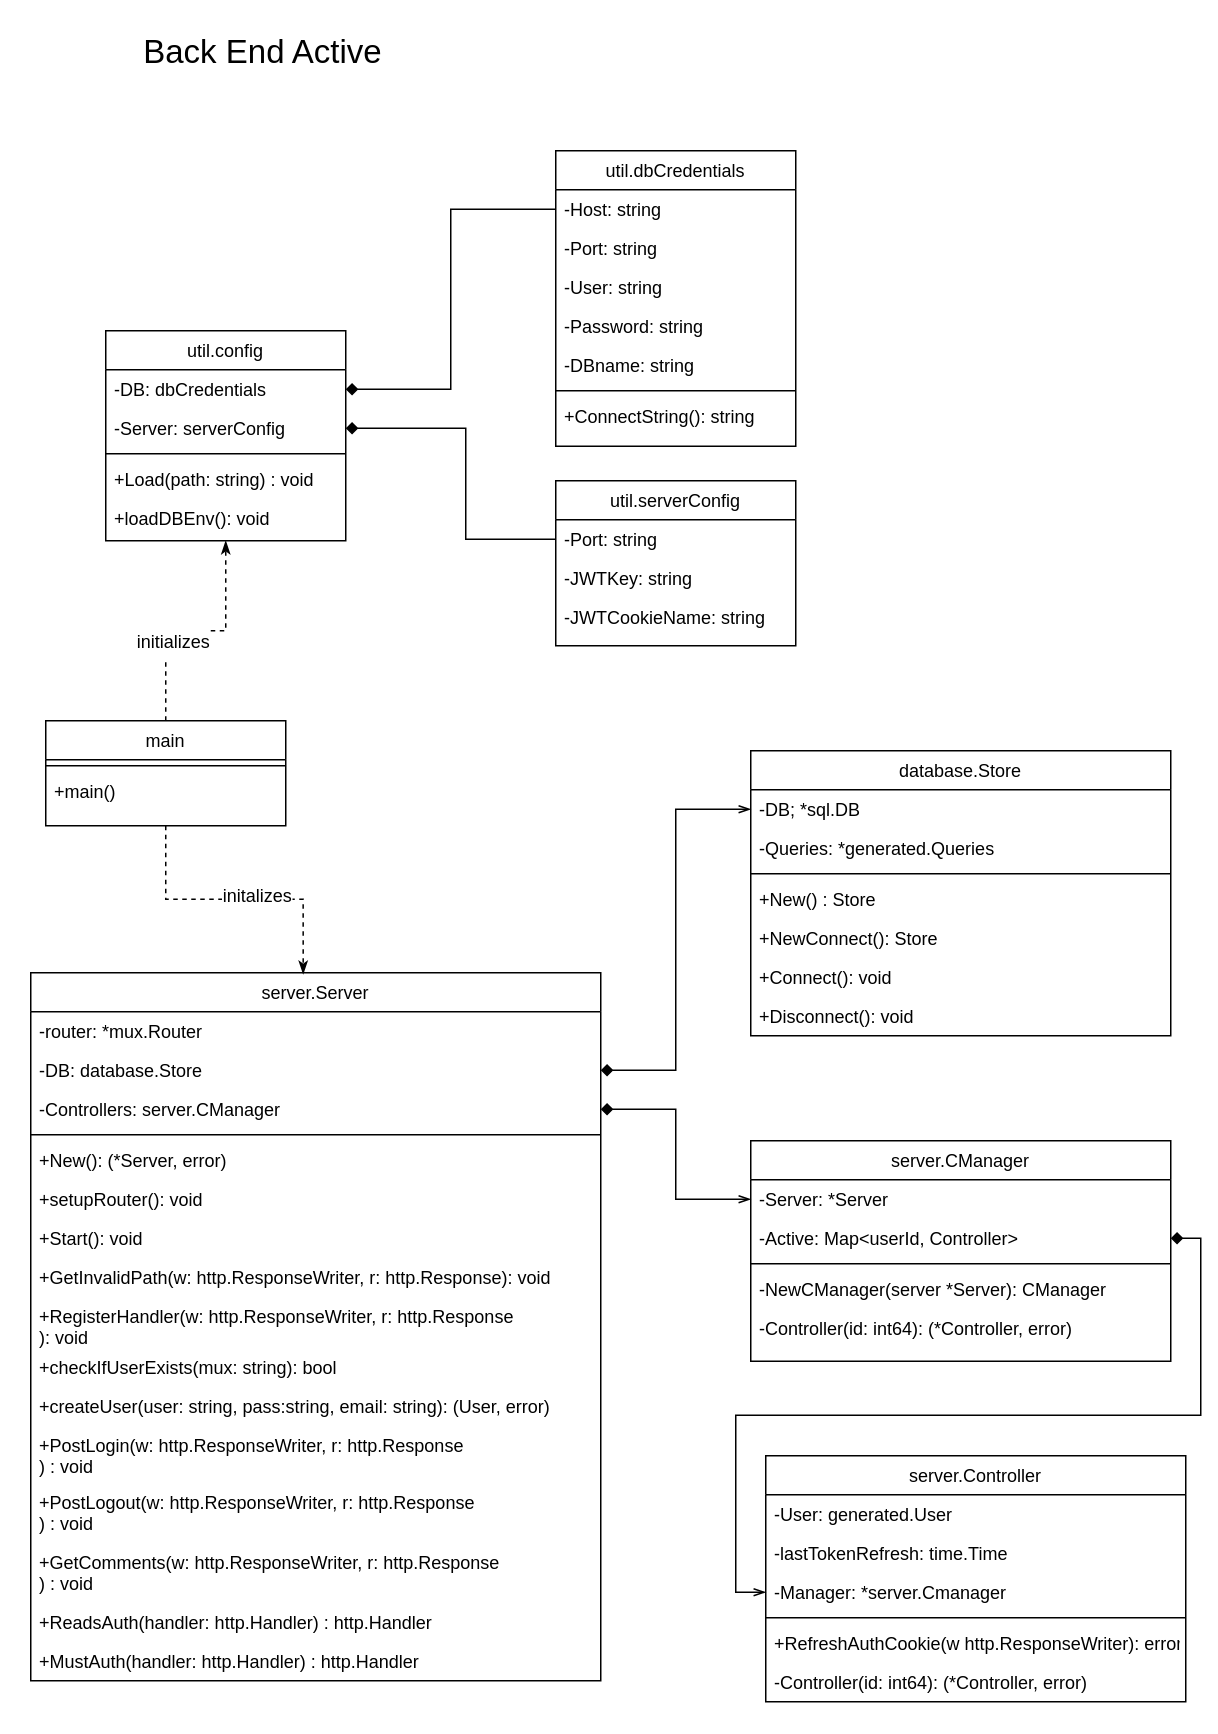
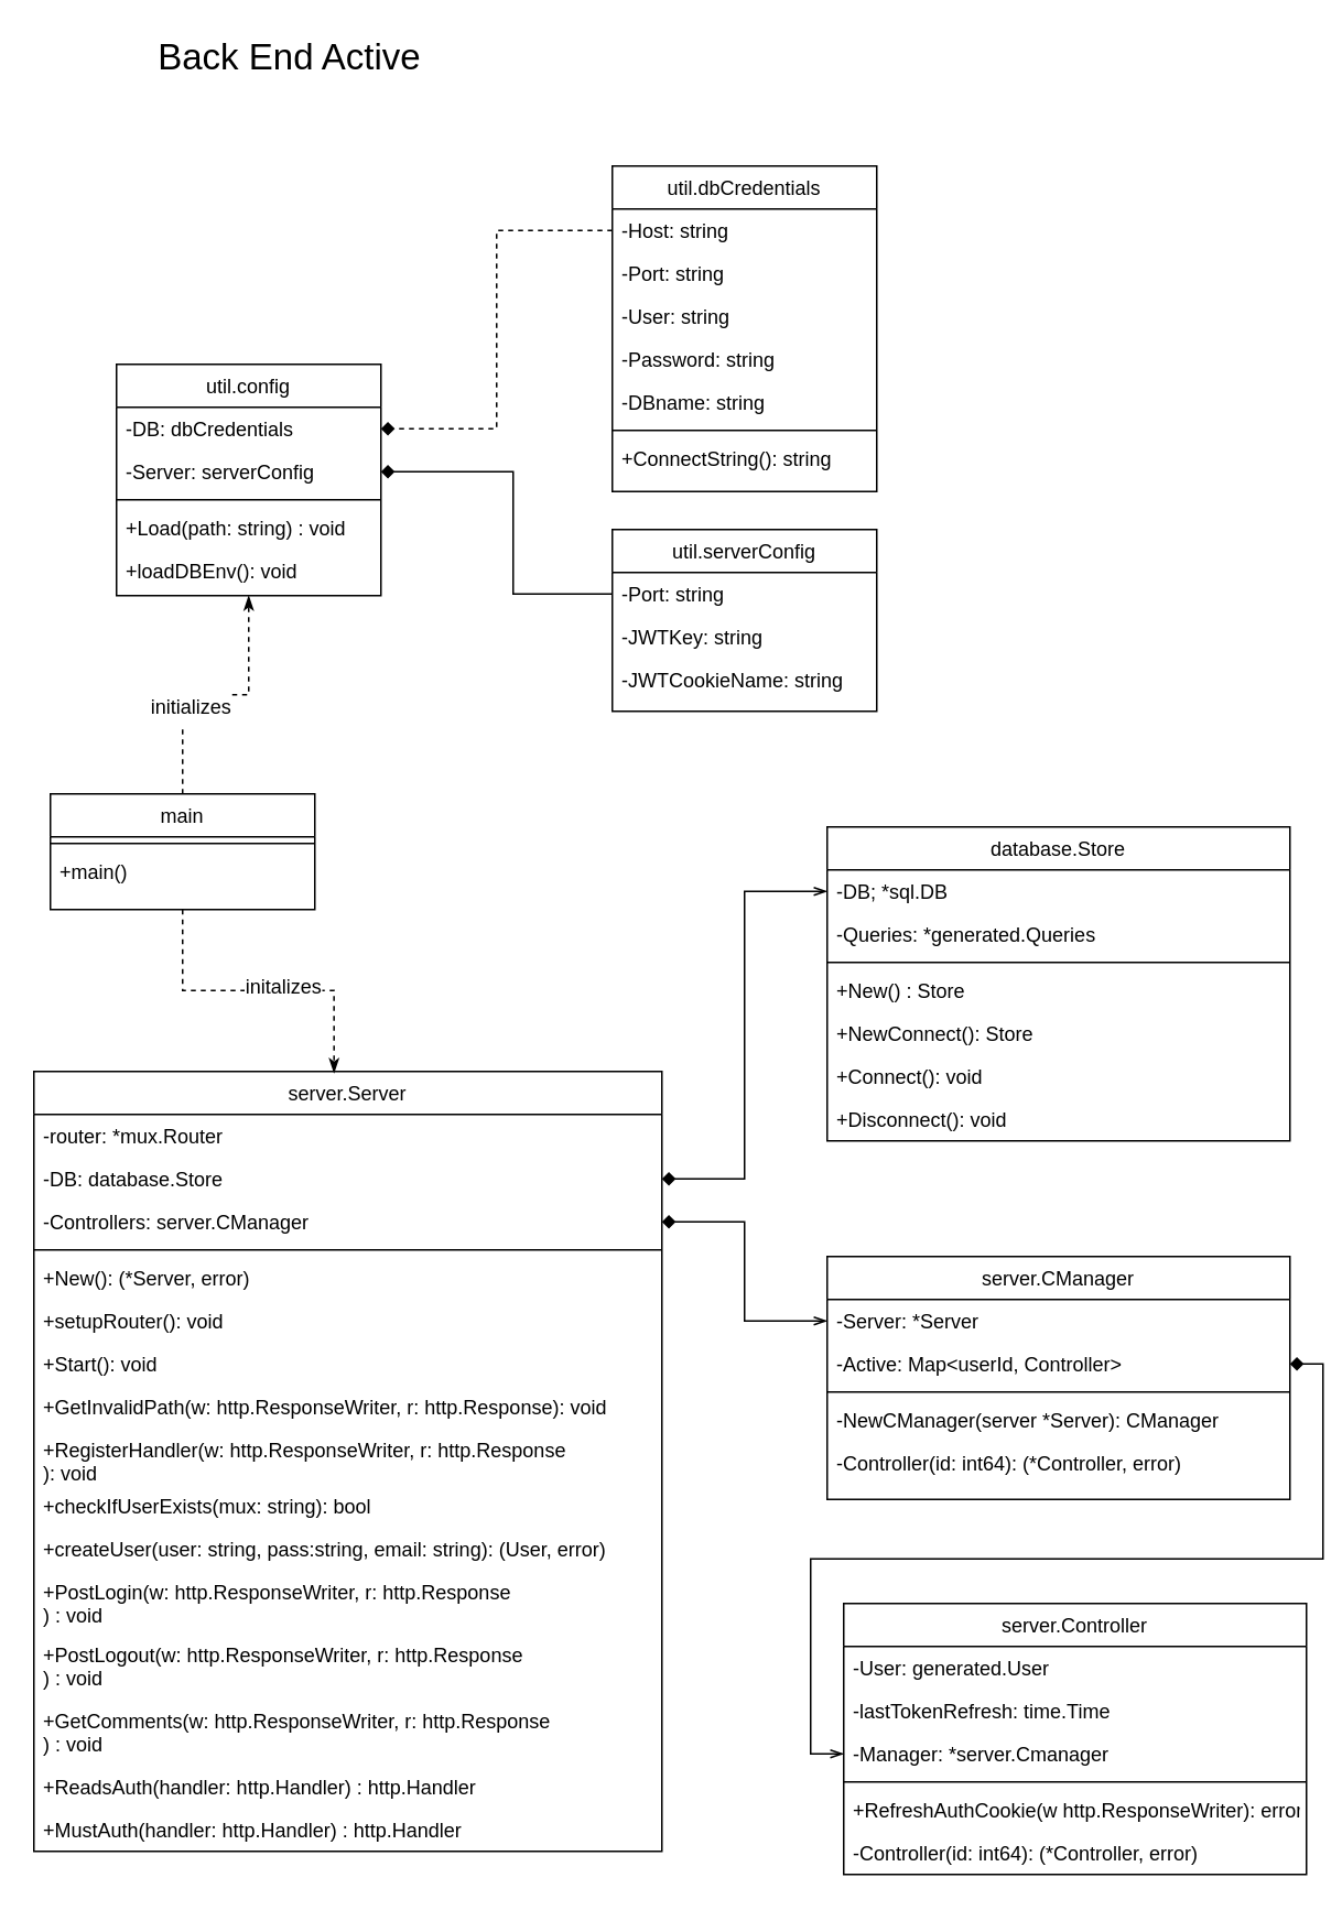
- <mxCell id="65" style="edgeStyle=orthogonalEdgeStyle;rounded=0;orthogonalLoop=1;jettySize=auto;html=1;exitX=0;exitY=0.5;exitDx=0;exitDy=0;entryX=1;entryY=0.5;entryDx=0;entryDy=0;endArrow=diamond;endFill=1;" edge="1" parent="1" source="9" target="3"><mxGeometry relative="1" as="geometry" /></mxCell>
+ <mxCell id="65" style="edgeStyle=orthogonalEdgeStyle;rounded=0;orthogonalLoop=1;jettySize=auto;html=1;exitX=0;exitY=0.5;exitDx=0;exitDy=0;entryX=1;entryY=0.5;entryDx=0;entryDy=0;endArrow=diamond;endFill=1;dashed=1;" edge="1" parent="1" source="9" target="3"><mxGeometry relative="1" as="geometry" /></mxCell>
